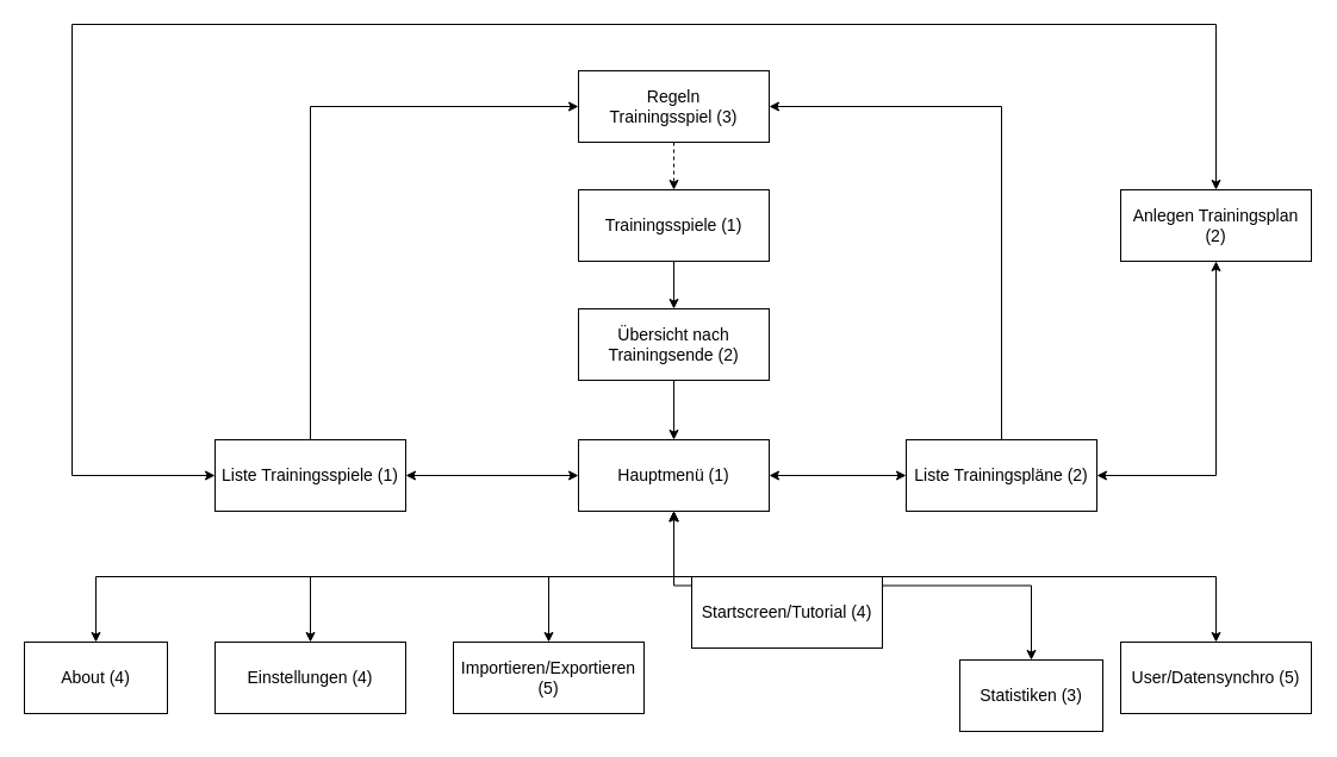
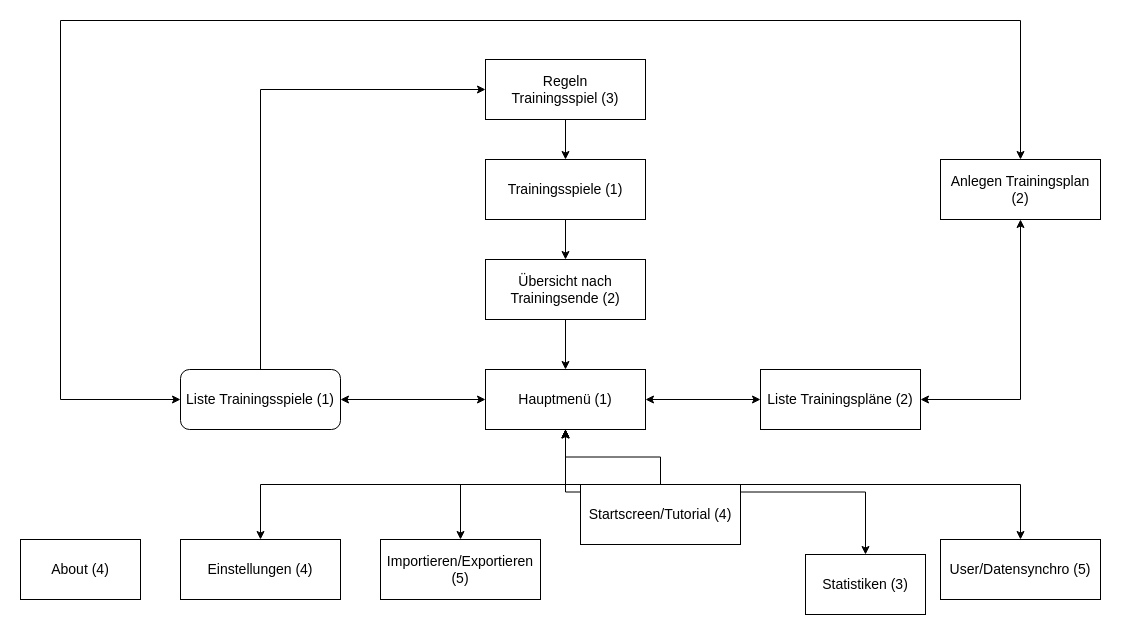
- <mxCell id="28" style="edgeStyle=orthogonalEdgeStyle;rounded=0;orthogonalLoop=1;jettySize=auto;html=1;exitX=0.5;exitY=1;exitDx=0;exitDy=0;entryX=0.5;entryY=0;entryDx=0;entryDy=0;startArrow=none;startFill=0;endArrow=classic;endFill=1;fontSize=14;dashed=1;" edge="1" parent="1" source="29" target="11"><mxGeometry relative="1" as="geometry" /></mxCell>
+ <mxCell id="28" style="edgeStyle=orthogonalEdgeStyle;rounded=0;orthogonalLoop=1;jettySize=auto;html=1;exitX=0.5;exitY=1;exitDx=0;exitDy=0;entryX=0.5;entryY=0;entryDx=0;entryDy=0;startArrow=none;startFill=0;endArrow=classic;endFill=1;fontSize=14;" edge="1" parent="1" source="29" target="11"><mxGeometry relative="1" as="geometry" /></mxCell>
- <mxCell id="24" style="edgeStyle=orthogonalEdgeStyle;rounded=0;orthogonalLoop=1;jettySize=auto;html=1;exitX=0.5;exitY=0;exitDx=0;exitDy=0;entryX=1;entryY=0.5;entryDx=0;entryDy=0;startArrow=none;startFill=0;endArrow=classic;endFill=1;fontSize=14;" edge="1" parent="1" source="25" target="29"><mxGeometry relative="1" as="geometry" /></mxCell>
- <mxCell id="16" value="Liste Trainingsspiele (1)" style="rounded=0;whiteSpace=wrap;html=1;fontSize=14;" vertex="1" parent="1"><mxGeometry x="180" y="369" width="160" height="60" as="geometry" /></mxCell>
+ <mxCell id="16" value="Liste Trainingsspiele (1)" style="whiteSpace=wrap;html=1;fontSize=14;rounded=1;" vertex="1" parent="1"><mxGeometry x="180" y="369" width="160" height="60" as="geometry" /></mxCell>
+ <mxCell id="17" style="edgeStyle=orthogonalEdgeStyle;rounded=0;orthogonalLoop=1;jettySize=auto;html=1;exitX=0.5;exitY=0;exitDx=0;exitDy=0;startArrow=none;startFill=0;fontSize=14;endArrow=classic;endFill=1;entryX=0.5;entryY=1;entryDx=0;entryDy=0;" edge="1" parent="1" source="18" target="14"><mxGeometry relative="1" as="geometry"><mxPoint x="560" y="429" as="targetPoint" /></mxGeometry></mxCell>
- <mxCell id="19" style="edgeStyle=orthogonalEdgeStyle;rounded=0;orthogonalLoop=1;jettySize=auto;html=1;exitX=0.5;exitY=0;exitDx=0;exitDy=0;entryX=0.5;entryY=1;entryDx=0;entryDy=0;startArrow=classic;startFill=1;fontSize=14;" edge="1" parent="1" source="20" target="14"><mxGeometry relative="1" as="geometry"><Array as="points"><mxPoint x="80" y="484" /><mxPoint x="565" y="484" /></Array></mxGeometry></mxCell>
